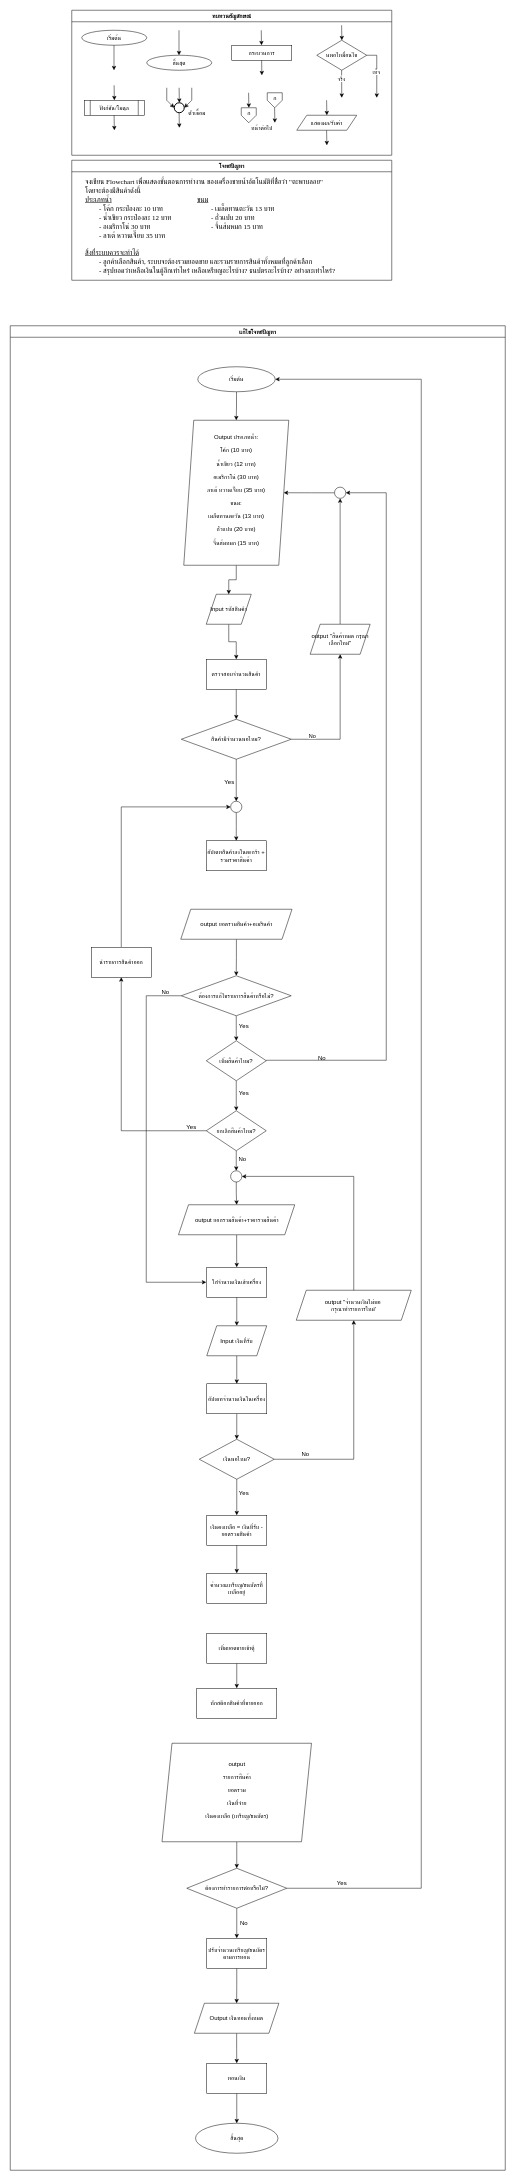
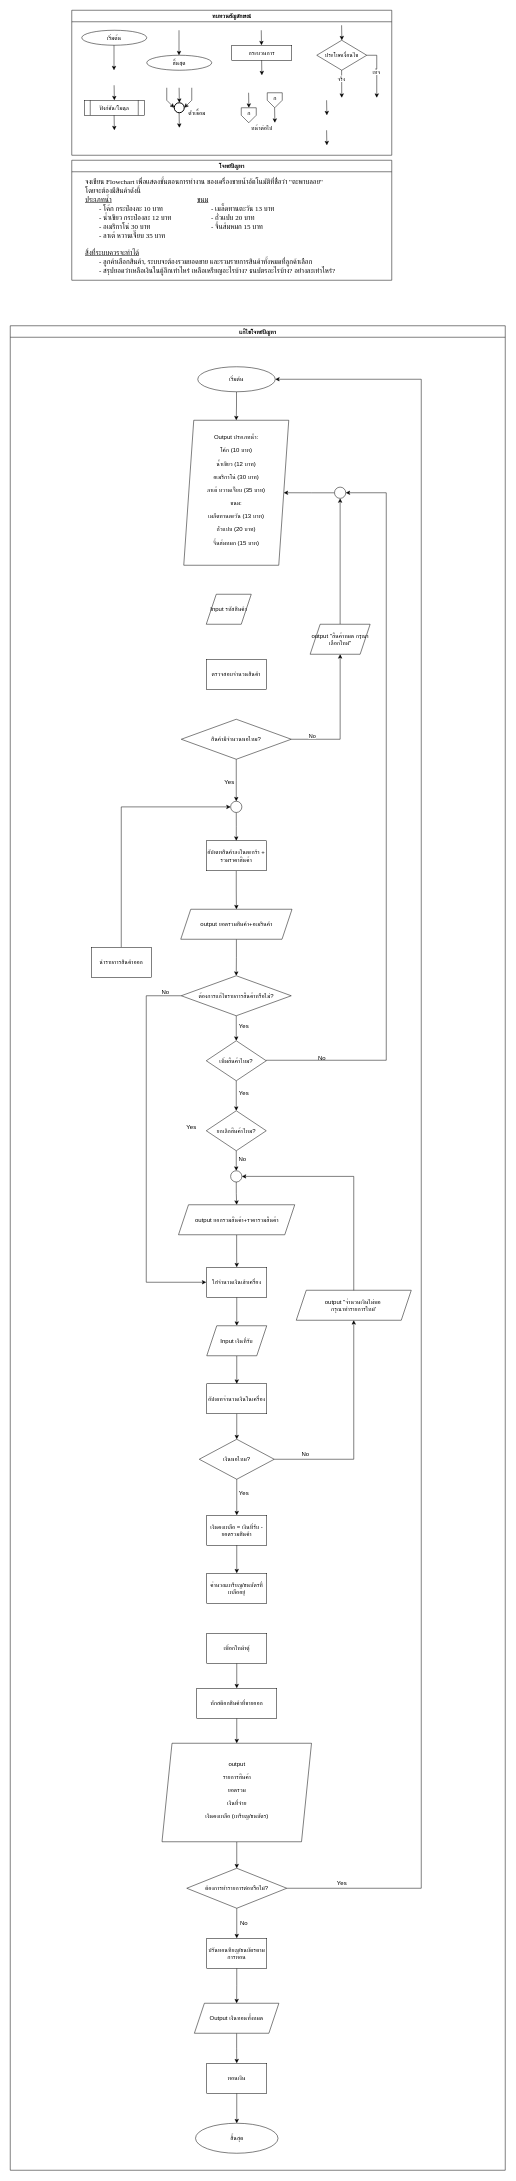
- <mxCell id="10" value="นพอไหมื่อนไข" style="rhombus;whiteSpace=wrap;html=1;fontFamily=Sarabun;fontSource=https%3A%2F%2Ffonts.googleapis.com%2Fcss%3Ffamily%3DSarabun;" vertex="1" parent="2"><mxGeometry x="490" y="60" width="100" height="60" as="geometry" /></mxCell>
+ <mxCell id="10" value="ประโยคเงื่อนไข" style="rhombus;whiteSpace=wrap;html=1;fontFamily=Sarabun;fontSource=https%3A%2F%2Ffonts.googleapis.com%2Fcss%3Ffamily%3DSarabun;" vertex="1" parent="2"><mxGeometry x="490" y="60" width="100" height="60" as="geometry" /></mxCell>
- <mxCell id="32" value="แสดงผล/รับค่า" style="shape=parallelogram;perimeter=parallelogramPerimeter;whiteSpace=wrap;html=1;fixedSize=1;fontFamily=Sarabun;fontSource=https%3A%2F%2Ffonts.googleapis.com%2Fcss%3Ffamily%3DSarabun;" vertex="1" parent="2"><mxGeometry x="450" y="210" width="120" height="30" as="geometry" /></mxCell>
- <mxCell id="38" value="" style="edgeStyle=orthogonalEdgeStyle;rounded=0;orthogonalLoop=1;jettySize=auto;html=1;" edge="1" parent="35" source="39" target="41"><mxGeometry relative="1" as="geometry" /></mxCell>
- <mxCell id="40" value="" style="edgeStyle=orthogonalEdgeStyle;rounded=0;orthogonalLoop=1;jettySize=auto;html=1;" edge="1" parent="35" source="41" target="45"><mxGeometry relative="1" as="geometry" /></mxCell>
- <mxCell id="44" value="" style="edgeStyle=orthogonalEdgeStyle;rounded=0;orthogonalLoop=1;jettySize=auto;html=1;" edge="1" parent="35" source="45" target="49"><mxGeometry relative="1" as="geometry" /></mxCell>
+ <mxCell id="42" value="" style="edgeStyle=orthogonalEdgeStyle;rounded=0;orthogonalLoop=1;jettySize=auto;html=1;" edge="1" parent="35" source="43" target="53"><mxGeometry relative="1" as="geometry" /></mxCell>
- <mxCell id="60" value="" style="edgeStyle=orthogonalEdgeStyle;rounded=0;orthogonalLoop=1;jettySize=auto;html=1;entryX=0.5;entryY=1;entryDx=0;entryDy=0;" edge="1" parent="35" source="62" target="64"><mxGeometry relative="1" as="geometry" /></mxCell>
- <mxCell id="80" value="เพิ่มยอดขายเข้าตู้" style="whiteSpace=wrap;html=1;rounded=0;" vertex="1" parent="35"><mxGeometry x="393" y="2615" width="120" height="60" as="geometry" /></mxCell>
+ <mxCell id="80" value="เพิ่อกใหม้าตู้" style="whiteSpace=wrap;html=1;rounded=0;" vertex="1" parent="35"><mxGeometry x="393" y="2615" width="120" height="60" as="geometry" /></mxCell>
+ <mxCell id="83" value="" style="edgeStyle=orthogonalEdgeStyle;rounded=0;orthogonalLoop=1;jettySize=auto;html=1;" edge="1" parent="35" source="84" target="86"><mxGeometry relative="1" as="geometry" /></mxCell>
- <mxCell id="82" value="&lt;p data-pm-slice=&quot;1 1 [&amp;quot;list&amp;quot;,{&amp;quot;spread&amp;quot;:false,&amp;quot;start&amp;quot;:965,&amp;quot;end&amp;quot;:1051},&amp;quot;regular_list_item&amp;quot;,{&amp;quot;start&amp;quot;:992,&amp;quot;end&amp;quot;:1025}]&quot;&gt;&lt;span&gt;ปรับจำนวนเหรียญ/ธนบัตรตามการทอน&lt;/span&gt;&lt;/p&gt;" style="whiteSpace=wrap;html=1;rounded=0;" vertex="1" parent="35"><mxGeometry x="393" y="3225" width="120" height="60" as="geometry" /></mxCell>
+ <mxCell id="82" value="&lt;p data-pm-slice=&quot;1 1 [&amp;quot;list&amp;quot;,{&amp;quot;spread&amp;quot;:false,&amp;quot;start&amp;quot;:965,&amp;quot;end&amp;quot;:1051},&amp;quot;regular_list_item&amp;quot;,{&amp;quot;start&amp;quot;:992,&amp;quot;end&amp;quot;:1025}]&quot;&gt;&lt;span&gt;ปรันทอนทียญ/ธนบัตรตามการทอน&lt;/span&gt;&lt;/p&gt;" style="whiteSpace=wrap;html=1;rounded=0;" vertex="1" parent="35"><mxGeometry x="393" y="3225" width="120" height="60" as="geometry" /></mxCell>
